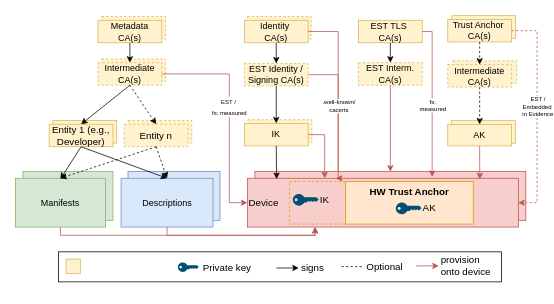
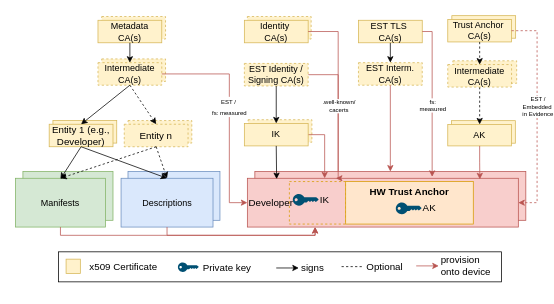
- <mxCell id="66" value="" style="endArrow=classic;html=1;rounded=0;entryX=0.5;entryY=0;entryDx=0;entryDy=0;exitX=0.5;exitY=1;exitDx=0;exitDy=0;" edge="1" parent="1" source="62" target="64"><mxGeometry width="50" height="50" relative="1" as="geometry"><mxPoint x="315" y="135" as="sourcePoint" /><mxPoint x="365" y="85" as="targetPoint" /></mxGeometry></mxCell>
- <mxCell id="10" value="Device" style="rounded=0;whiteSpace=wrap;html=1;fillColor=#f8cecc;strokeColor=#B85450;fontSize=13;align=left;" parent="1" vertex="1"><mxGeometry x="329" y="237" width="361" height="65" as="geometry" /></mxCell>
+ <mxCell id="10" value="Developer" style="rounded=0;whiteSpace=wrap;html=1;fillColor=#f8cecc;strokeColor=#B85450;fontSize=13;align=left;" parent="1" vertex="1"><mxGeometry x="329" y="237" width="361" height="65" as="geometry" /></mxCell>
+ <mxCell id="22" value="&lt;div style=&quot;color: rgb(0, 0, 0); font-family: helvetica; font-size: 13px;&quot;&gt;x509&amp;nbsp;&lt;span style=&quot;font-size: 13px;&quot;&gt;Certificate&lt;br style=&quot;font-size: 13px;&quot;&gt;&lt;/span&gt;&lt;/div&gt;" style="text;whiteSpace=wrap;html=1;fontSize=13;fontColor=#506E3E;align=left;" parent="1" vertex="1"><mxGeometry x="116.5" y="340.75" width="80" height="23" as="geometry" /></mxCell>
